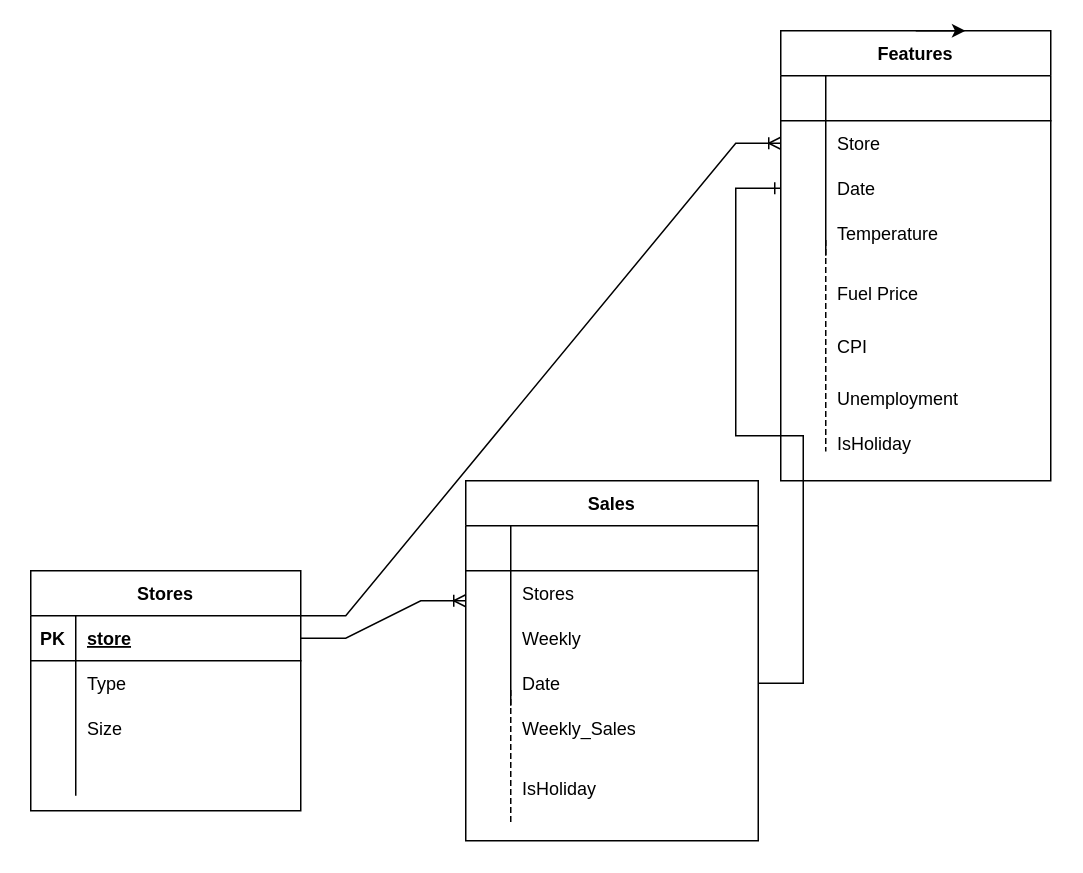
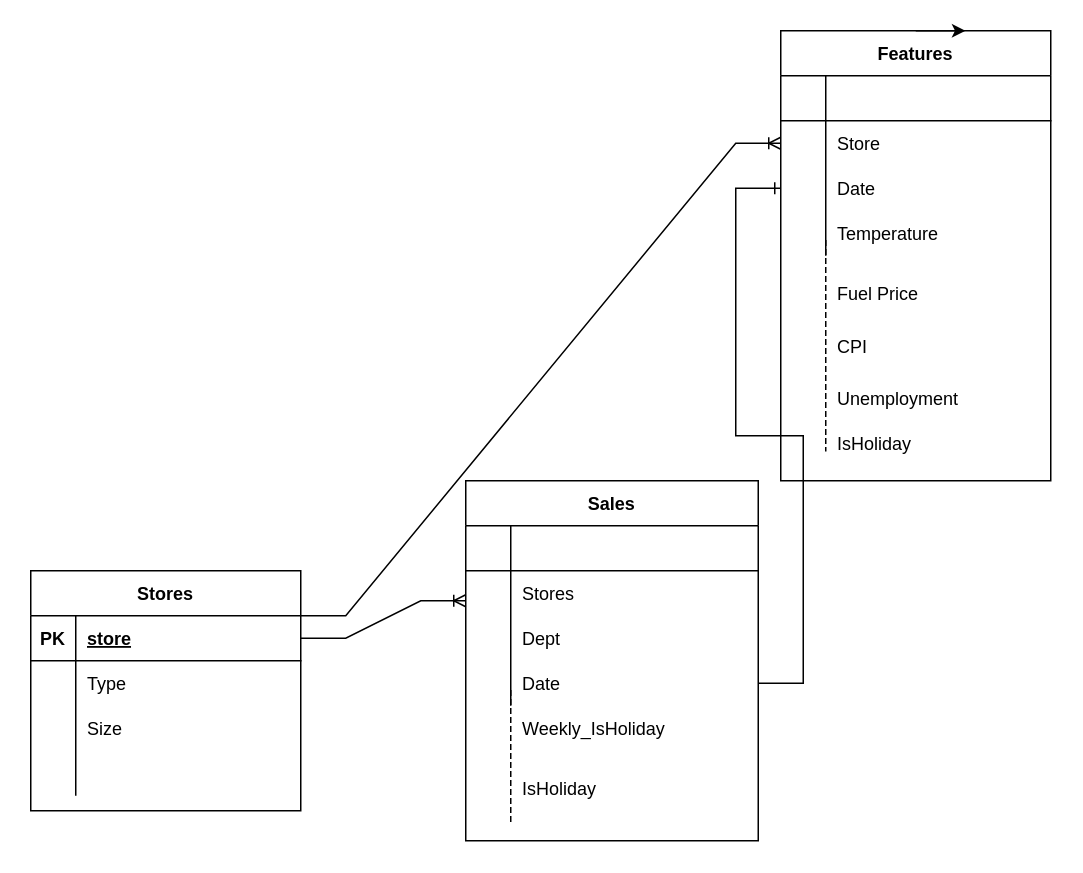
- <mxCell id="24" value="Weekly" style="shape=partialRectangle;connectable=0;fillColor=none;top=0;left=0;bottom=0;right=0;align=left;spacingLeft=6;overflow=hidden;" vertex="1" parent="22"><mxGeometry x="30" width="165" height="30" as="geometry"><mxRectangle width="165" height="30" as="alternateBounds" /></mxGeometry></mxCell>
+ <mxCell id="24" value="Dept" style="shape=partialRectangle;connectable=0;fillColor=none;top=0;left=0;bottom=0;right=0;align=left;spacingLeft=6;overflow=hidden;" vertex="1" parent="22"><mxGeometry x="30" width="165" height="30" as="geometry"><mxRectangle width="165" height="30" as="alternateBounds" /></mxGeometry></mxCell>
- <mxCell id="41" value="Weekly_Sales" style="shape=partialRectangle;connectable=0;fillColor=none;top=0;left=0;bottom=0;right=0;align=left;spacingLeft=6;overflow=hidden;" vertex="1" parent="1"><mxGeometry x="340" y="470" width="165" height="30" as="geometry"><mxRectangle width="165" height="30" as="alternateBounds" /></mxGeometry></mxCell>
+ <mxCell id="41" value="Weekly_IsHoliday" style="shape=partialRectangle;connectable=0;fillColor=none;top=0;left=0;bottom=0;right=0;align=left;spacingLeft=6;overflow=hidden;" vertex="1" parent="1"><mxGeometry x="340" y="470" width="165" height="30" as="geometry"><mxRectangle width="165" height="30" as="alternateBounds" /></mxGeometry></mxCell>
